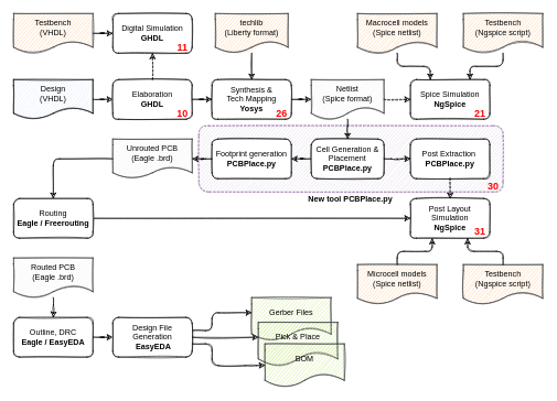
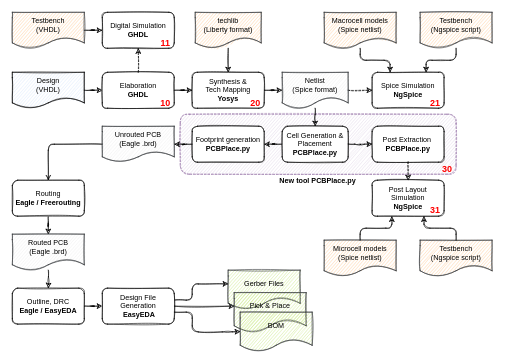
- <mxCell id="45" value="26" style="text;html=1;align=center;verticalAlign=middle;resizable=0;points=[];autosize=1;strokeColor=none;fillColor=none;fontStyle=1;fontSize=15;labelBackgroundColor=none;labelBorderColor=none;fontColor=#FF0000;" parent="1" vertex="1"><mxGeometry x="410" y="160" width="30" height="20" as="geometry" /></mxCell>
+ <mxCell id="45" value="20" style="text;html=1;align=center;verticalAlign=middle;resizable=0;points=[];autosize=1;strokeColor=none;fillColor=none;fontStyle=1;fontSize=15;labelBackgroundColor=none;labelBorderColor=none;fontColor=#FF0000;" parent="1" vertex="1"><mxGeometry x="410" y="160" width="30" height="20" as="geometry" /></mxCell>
- <mxCell id="24" value="" style="edgeStyle=orthogonalEdgeStyle;orthogonalLoop=1;jettySize=auto;html=1;sketch=1;" parent="1" source="25" target="27" edge="1"><mxGeometry relative="1" as="geometry" /></mxCell>
+ <mxCell id="24" value="" style="edgeStyle=orthogonalEdgeStyle;orthogonalLoop=1;jettySize=auto;html=1;sketch=1;endArrow=open;" parent="1" source="25" target="27" edge="1"><mxGeometry relative="1" as="geometry" /></mxCell>
- <mxCell id="26" value="" style="edgeStyle=orthogonalEdgeStyle;orthogonalLoop=1;jettySize=auto;html=1;sketch=1;" parent="1" source="27" target="50" edge="1"><mxGeometry relative="1" as="geometry" /></mxCell>
+ <mxCell id="26" value="" style="edgeStyle=orthogonalEdgeStyle;orthogonalLoop=1;jettySize=auto;html=1;sketch=1;" parent="1" source="27" target="35" edge="1"><mxGeometry relative="1" as="geometry" /></mxCell>
